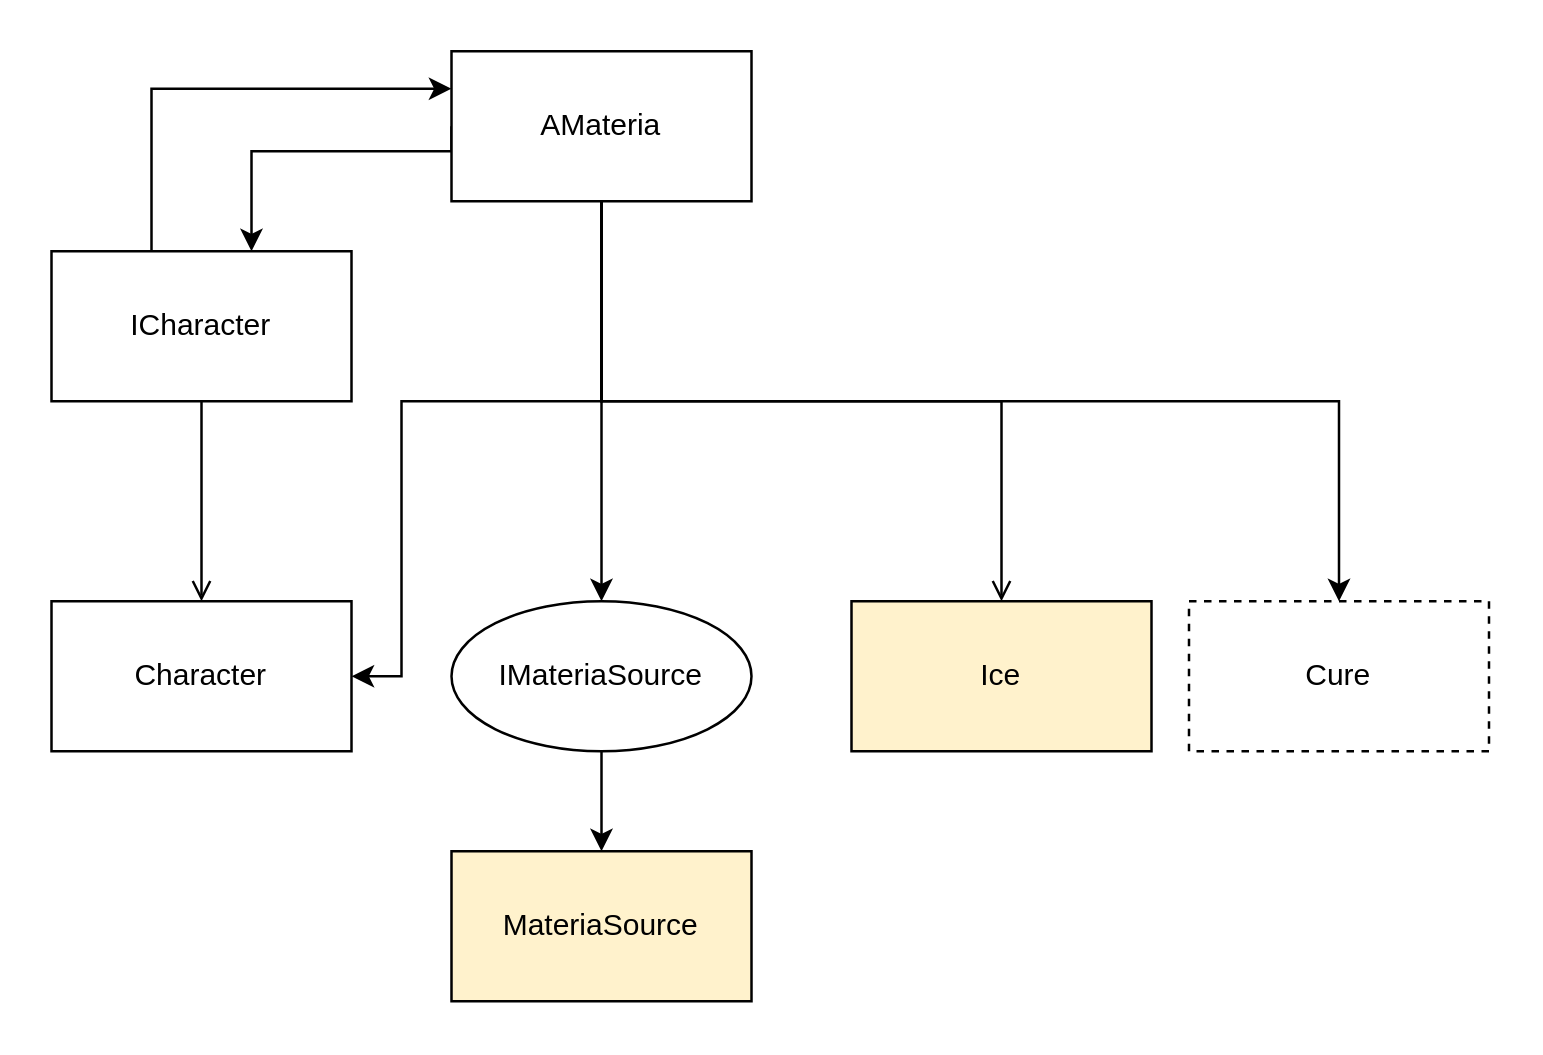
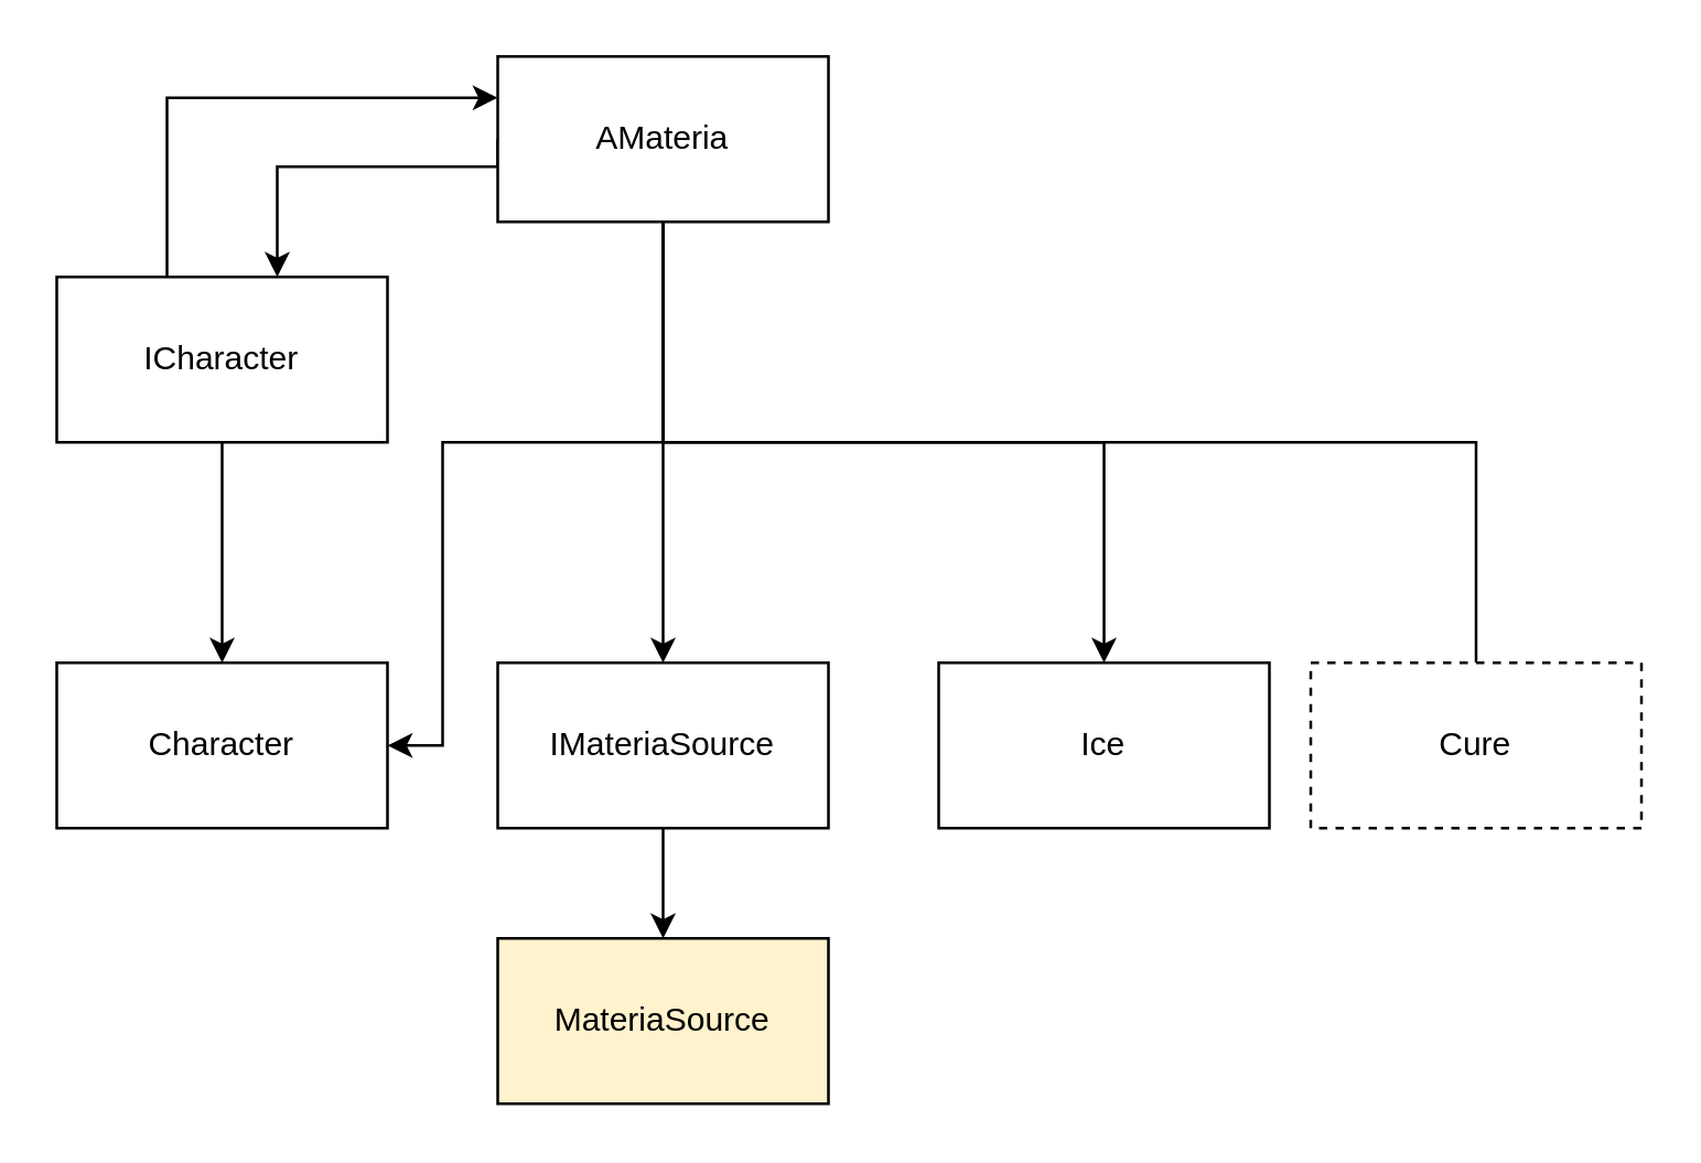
- <mxCell id="8" style="edgeStyle=orthogonalEdgeStyle;rounded=0;orthogonalLoop=1;jettySize=auto;html=1;exitX=0.5;exitY=1;exitDx=0;exitDy=0;" parent="1" source="12" target="15" edge="1"><mxGeometry relative="1" as="geometry" /></mxCell>
+ <mxCell id="8" style="edgeStyle=orthogonalEdgeStyle;rounded=0;orthogonalLoop=1;jettySize=auto;html=1;exitX=0.5;exitY=1;exitDx=0;exitDy=0;endArrow=none;" parent="1" source="12" target="15" edge="1"><mxGeometry relative="1" as="geometry" /></mxCell>
- <mxCell id="2" style="edgeStyle=orthogonalEdgeStyle;rounded=0;orthogonalLoop=1;jettySize=auto;html=1;exitX=0.5;exitY=1;exitDx=0;exitDy=0;endArrow=open;" parent="1" source="4" target="5" edge="1"><mxGeometry relative="1" as="geometry" /></mxCell>
+ <mxCell id="2" style="edgeStyle=orthogonalEdgeStyle;rounded=0;orthogonalLoop=1;jettySize=auto;html=1;exitX=0.5;exitY=1;exitDx=0;exitDy=0;" parent="1" source="4" target="5" edge="1"><mxGeometry relative="1" as="geometry" /></mxCell>
- <mxCell id="7" style="edgeStyle=orthogonalEdgeStyle;rounded=0;orthogonalLoop=1;jettySize=auto;html=1;entryX=0.5;entryY=0;entryDx=0;entryDy=0;endArrow=open;" parent="1" source="12" target="6" edge="1"><mxGeometry relative="1" as="geometry"><Array as="points"><mxPoint x="240" y="160" /><mxPoint x="400" y="160" /></Array></mxGeometry></mxCell>
+ <mxCell id="7" style="edgeStyle=orthogonalEdgeStyle;rounded=0;orthogonalLoop=1;jettySize=auto;html=1;entryX=0.5;entryY=0;entryDx=0;entryDy=0;" parent="1" source="12" target="6" edge="1"><mxGeometry relative="1" as="geometry"><Array as="points"><mxPoint x="240" y="160" /><mxPoint x="400" y="160" /></Array></mxGeometry></mxCell>
- <mxCell id="14" value="IMateriaSource" style="ellipse;whiteSpace=wrap;html=1;" parent="1" vertex="1"><mxGeometry x="180" y="240" width="120" height="60" as="geometry" /></mxCell>
+ <mxCell id="14" value="IMateriaSource" style="rounded=0;whiteSpace=wrap;html=1;" parent="1" vertex="1"><mxGeometry x="180" y="240" width="120" height="60" as="geometry" /></mxCell>
- <mxCell id="6" value="Ice" style="rounded=0;whiteSpace=wrap;html=1;fillColor=#fff2cc;" parent="1" vertex="1"><mxGeometry x="340" y="240" width="120" height="60" as="geometry" /></mxCell>
+ <mxCell id="6" value="Ice" style="rounded=0;whiteSpace=wrap;html=1;" parent="1" vertex="1"><mxGeometry x="340" y="240" width="120" height="60" as="geometry" /></mxCell>
